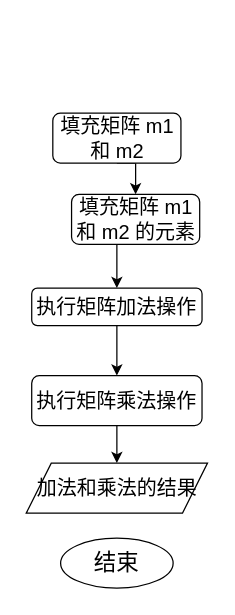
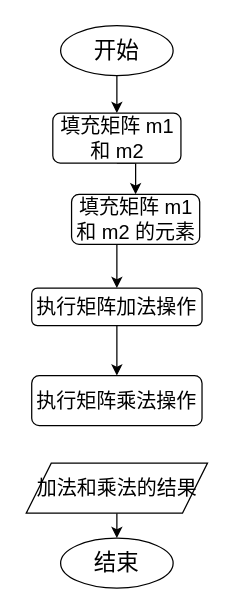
+ <mxCell id="3" value="&lt;font style=&quot;font-size: 18px;&quot;&gt;开始&lt;/font&gt;" style="ellipse;whiteSpace=wrap;html=1;" vertex="1" parent="1"><mxGeometry x="48" y="20" width="90" height="40" as="geometry" /></mxCell>
+ <mxCell id="2" style="edgeStyle=orthogonalEdgeStyle;rounded=0;orthogonalLoop=1;jettySize=auto;html=1;exitX=0.5;exitY=1;exitDx=0;exitDy=0;entryX=0.5;entryY=0;entryDx=0;entryDy=0;" edge="1" parent="1" source="3" target="5"><mxGeometry relative="1" as="geometry" /></mxCell>
- <mxCell id="10" style="edgeStyle=orthogonalEdgeStyle;rounded=0;orthogonalLoop=1;jettySize=auto;html=1;exitX=0.5;exitY=1;exitDx=0;exitDy=0;entryX=0.5;entryY=0;entryDx=0;entryDy=0;" edge="1" parent="1" source="11" target="13"><mxGeometry relative="1" as="geometry" /></mxCell>
+ <mxCell id="12" style="edgeStyle=orthogonalEdgeStyle;rounded=0;orthogonalLoop=1;jettySize=auto;html=1;exitX=0.5;exitY=1;exitDx=0;exitDy=0;entryX=0.5;entryY=0;entryDx=0;entryDy=0;" edge="1" parent="1" source="13" target="14"><mxGeometry relative="1" as="geometry" /></mxCell>
